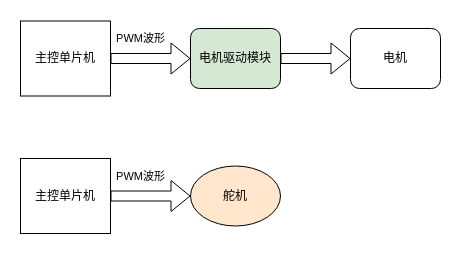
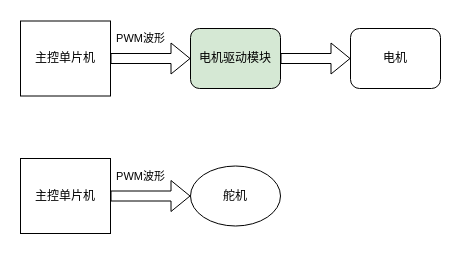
- <mxCell id="8" value="舵机" style="ellipse;whiteSpace=wrap;html=1;fillColor=#ffe6cc;" vertex="1" parent="1"><mxGeometry x="190" y="165.5" width="90" height="60" as="geometry" /></mxCell>
+ <mxCell id="8" value="舵机" style="ellipse;whiteSpace=wrap;html=1;" vertex="1" parent="1"><mxGeometry x="190" y="165.5" width="90" height="60" as="geometry" /></mxCell>
